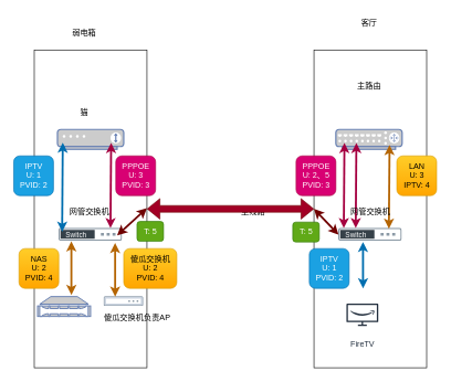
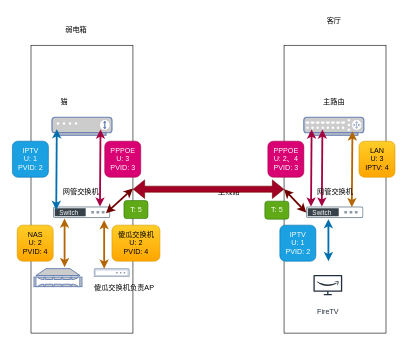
- <mxCell id="5" value="主路由" style="text;html=1;align=center;verticalAlign=middle;resizable=0;points=[];autosize=1;strokeColor=none;fillColor=none;" vertex="1" parent="1"><mxGeometry x="526" y="115" width="60" height="30" as="geometry" /></mxCell>
+ <mxCell id="5" value="主路由" style="text;html=1;align=center;verticalAlign=middle;resizable=0;points=[];autosize=1;strokeColor=none;fillColor=none;" vertex="1" parent="1"><mxGeometry x="526" y="155" width="60" height="30" as="geometry" /></mxCell>
- <mxCell id="7" value="猫" style="text;html=1;align=center;verticalAlign=middle;resizable=0;points=[];autosize=1;strokeColor=none;fillColor=none;" vertex="1" parent="1"><mxGeometry x="106" y="155" width="40" height="30" as="geometry" /></mxCell>
+ <mxCell id="7" value="猫" style="text;html=1;align=center;verticalAlign=middle;resizable=0;points=[];autosize=1;strokeColor=none;fillColor=none;" vertex="1" parent="1"><mxGeometry x="86" y="155" width="40" height="30" as="geometry" /></mxCell>
- <mxCell id="25" value="PPPOE&lt;br&gt;U: 2、5&lt;br&gt;PVID: 3" style="text;html=1;align=center;verticalAlign=middle;resizable=0;points=[];autosize=1;strokeColor=#A50040;fillColor=#d80073;fontColor=#ffffff;rounded=1;" vertex="1" parent="1"><mxGeometry x="446" y="235" width="60" height="60" as="geometry" /></mxCell>
+ <mxCell id="25" value="PPPOE&lt;br&gt;U: 2、4&lt;br&gt;PVID: 3" style="text;html=1;align=center;verticalAlign=middle;resizable=0;points=[];autosize=1;strokeColor=#A50040;fillColor=#d80073;fontColor=#ffffff;rounded=1;" vertex="1" parent="1"><mxGeometry x="446" y="235" width="60" height="60" as="geometry" /></mxCell>
